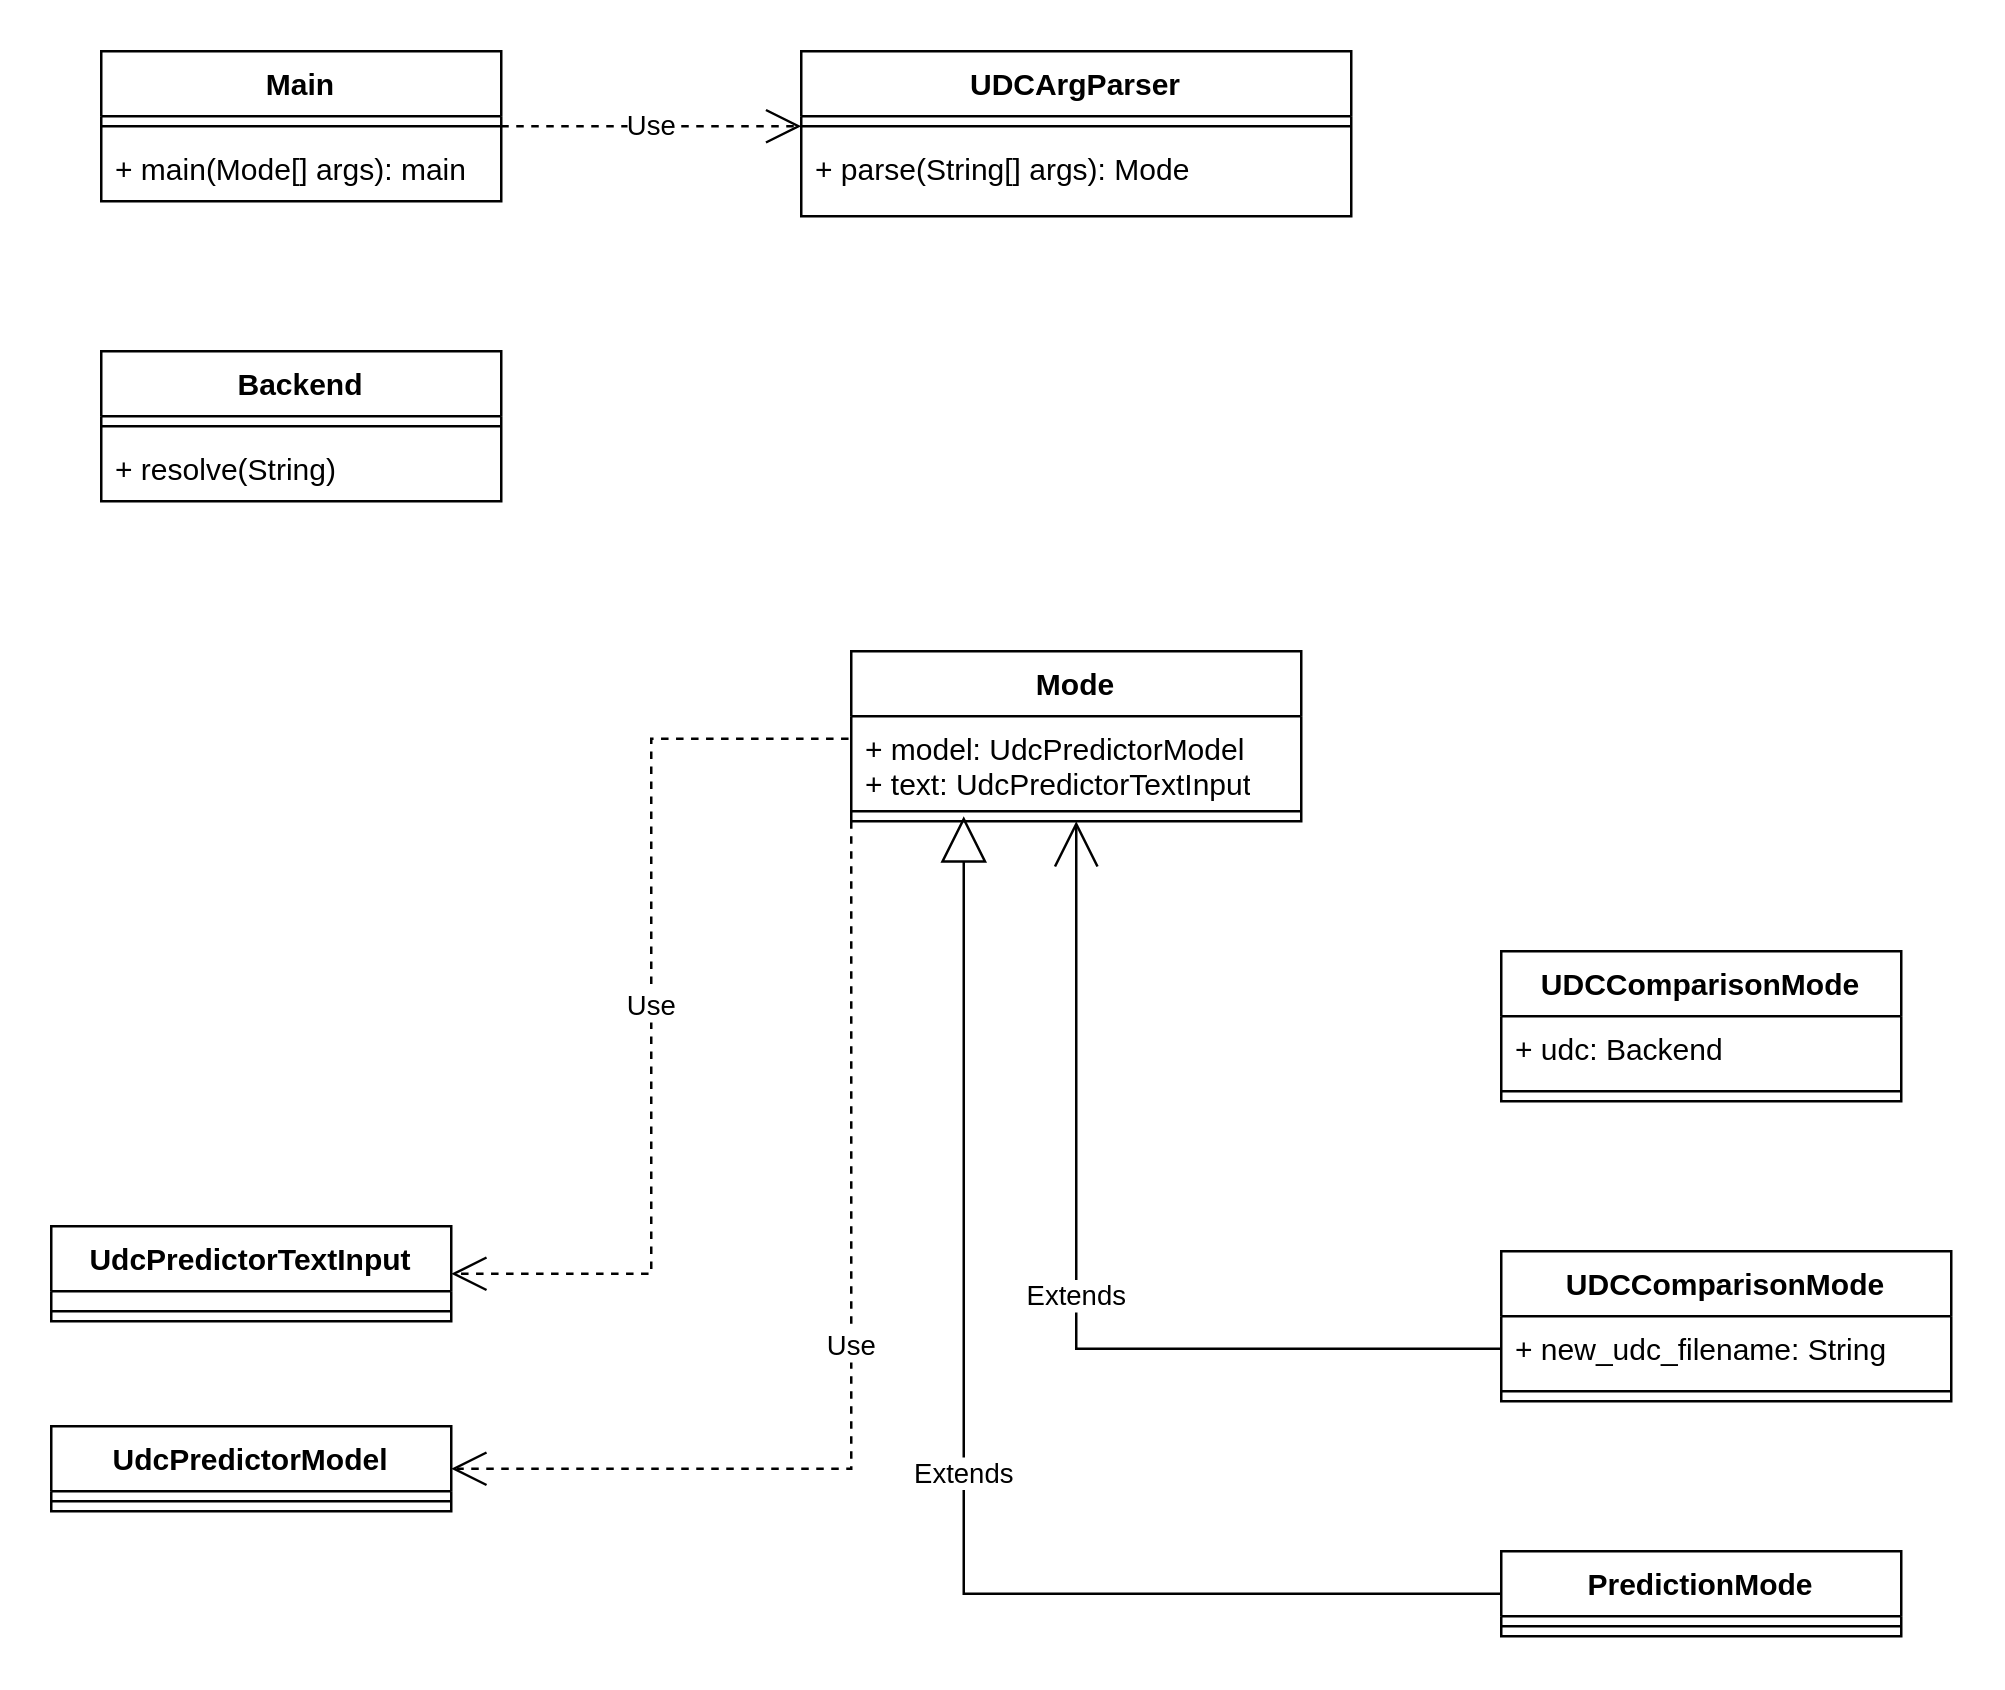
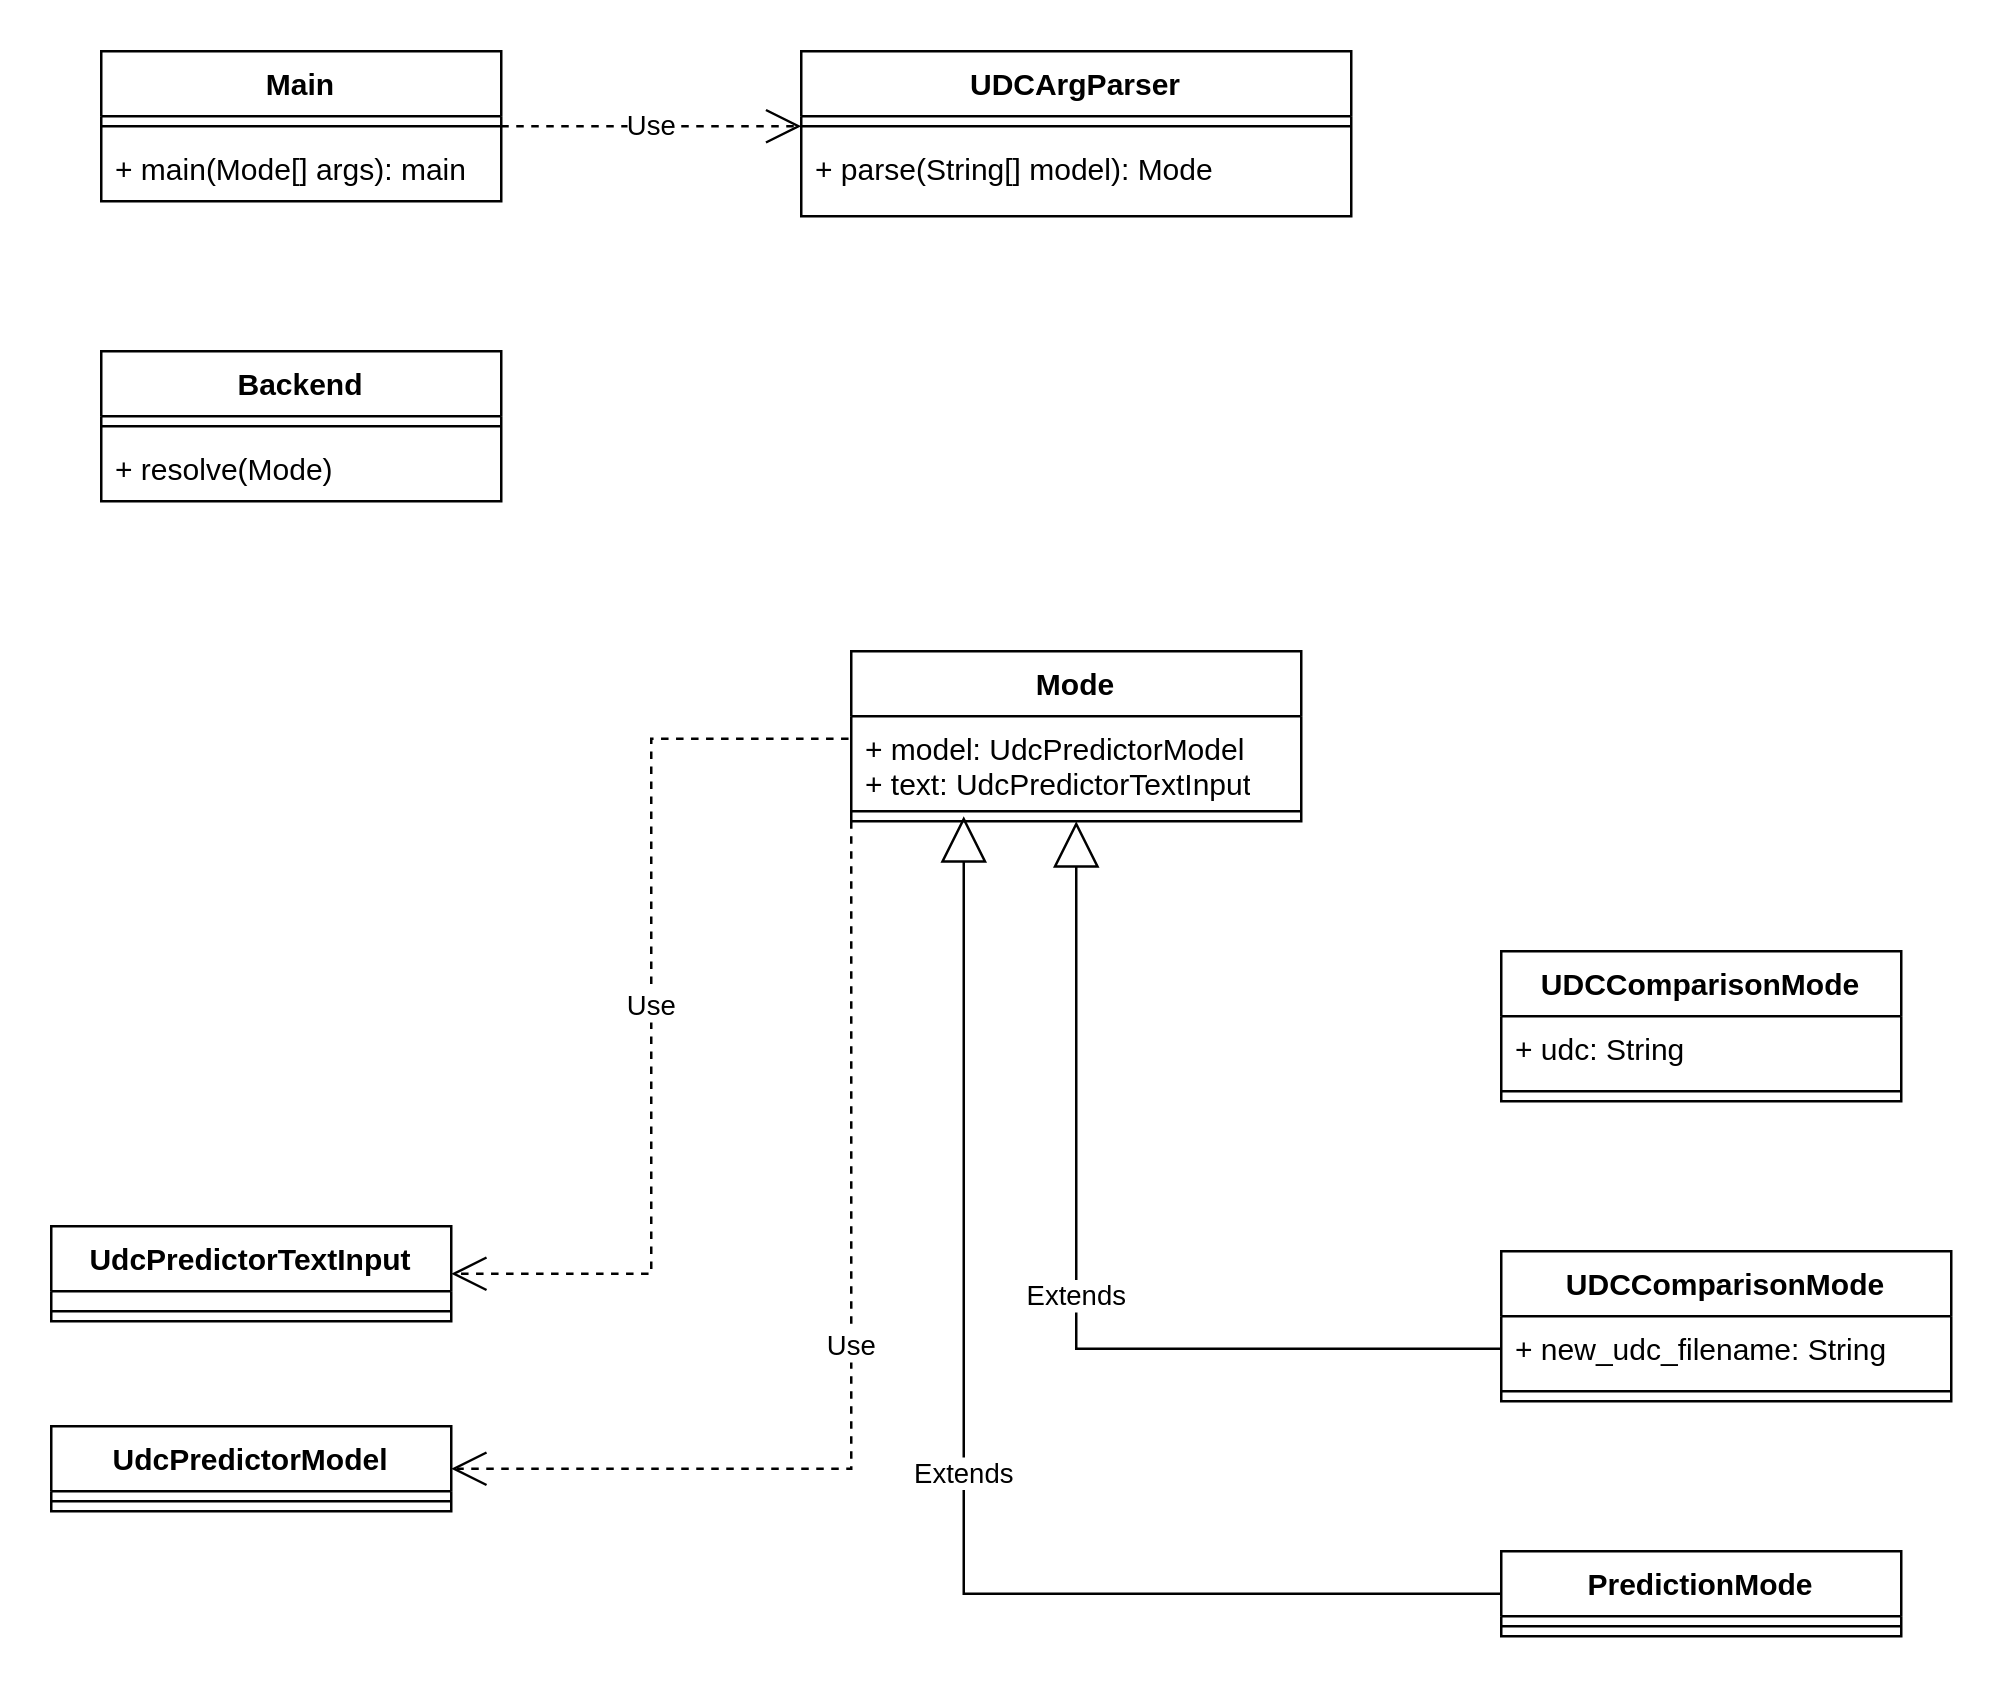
- <mxCell id="11" value="+ parse(String[] args): Mode" style="text;strokeColor=none;fillColor=none;align=left;verticalAlign=top;spacingLeft=4;spacingRight=4;overflow=hidden;rotatable=0;points=[[0,0.5],[1,0.5]];portConstraint=eastwest;whiteSpace=wrap;html=1;" parent="9" vertex="1"><mxGeometry y="34" width="220" height="32" as="geometry" /></mxCell>
+ <mxCell id="11" value="+ parse(String[] model): Mode" style="text;strokeColor=none;fillColor=none;align=left;verticalAlign=top;spacingLeft=4;spacingRight=4;overflow=hidden;rotatable=0;points=[[0,0.5],[1,0.5]];portConstraint=eastwest;whiteSpace=wrap;html=1;" parent="9" vertex="1"><mxGeometry y="34" width="220" height="32" as="geometry" /></mxCell>
- <mxCell id="7" value="+ resolve(String)" style="text;strokeColor=none;fillColor=none;align=left;verticalAlign=top;spacingLeft=4;spacingRight=4;overflow=hidden;rotatable=0;points=[[0,0.5],[1,0.5]];portConstraint=eastwest;whiteSpace=wrap;html=1;" parent="5" vertex="1"><mxGeometry y="34" width="160" height="26" as="geometry" /></mxCell>
+ <mxCell id="7" value="+ resolve(Mode)" style="text;strokeColor=none;fillColor=none;align=left;verticalAlign=top;spacingLeft=4;spacingRight=4;overflow=hidden;rotatable=0;points=[[0,0.5],[1,0.5]];portConstraint=eastwest;whiteSpace=wrap;html=1;" parent="5" vertex="1"><mxGeometry y="34" width="160" height="26" as="geometry" /></mxCell>
- <mxCell id="18" value="Extends" style="endArrow=open;endSize=16;endFill=0;html=1;rounded=0;entryX=0.5;entryY=1;entryDx=0;entryDy=0;exitX=0;exitY=0.5;exitDx=0;exitDy=0;edgeStyle=orthogonalEdgeStyle;" parent="1" target="14" edge="1" source="23"><mxGeometry width="160" relative="1" as="geometry"><mxPoint x="430" y="410" as="sourcePoint" /><mxPoint x="580" y="550" as="targetPoint" /><Array as="points"><mxPoint x="430" y="539" /></Array></mxGeometry></mxCell>
+ <mxCell id="18" value="Extends" style="endArrow=block;endSize=16;endFill=0;html=1;rounded=0;entryX=0.5;entryY=1;entryDx=0;entryDy=0;exitX=0;exitY=0.5;exitDx=0;exitDy=0;edgeStyle=orthogonalEdgeStyle;" parent="1" target="14" edge="1" source="23"><mxGeometry width="160" relative="1" as="geometry"><mxPoint x="430" y="410" as="sourcePoint" /><mxPoint x="580" y="550" as="targetPoint" /><Array as="points"><mxPoint x="430" y="539" /></Array></mxGeometry></mxCell>
- <mxCell id="20" value="&lt;div&gt;+ udc: Backend&lt;/div&gt;" style="text;strokeColor=none;fillColor=none;align=left;verticalAlign=top;spacingLeft=4;spacingRight=4;overflow=hidden;rotatable=0;points=[[0,0.5],[1,0.5]];portConstraint=eastwest;whiteSpace=wrap;html=1;" parent="19" vertex="1"><mxGeometry y="26" width="160" height="26" as="geometry" /></mxCell>
+ <mxCell id="20" value="&lt;div&gt;+ udc: String&lt;/div&gt;" style="text;strokeColor=none;fillColor=none;align=left;verticalAlign=top;spacingLeft=4;spacingRight=4;overflow=hidden;rotatable=0;points=[[0,0.5],[1,0.5]];portConstraint=eastwest;whiteSpace=wrap;html=1;" parent="19" vertex="1"><mxGeometry y="26" width="160" height="26" as="geometry" /></mxCell>
